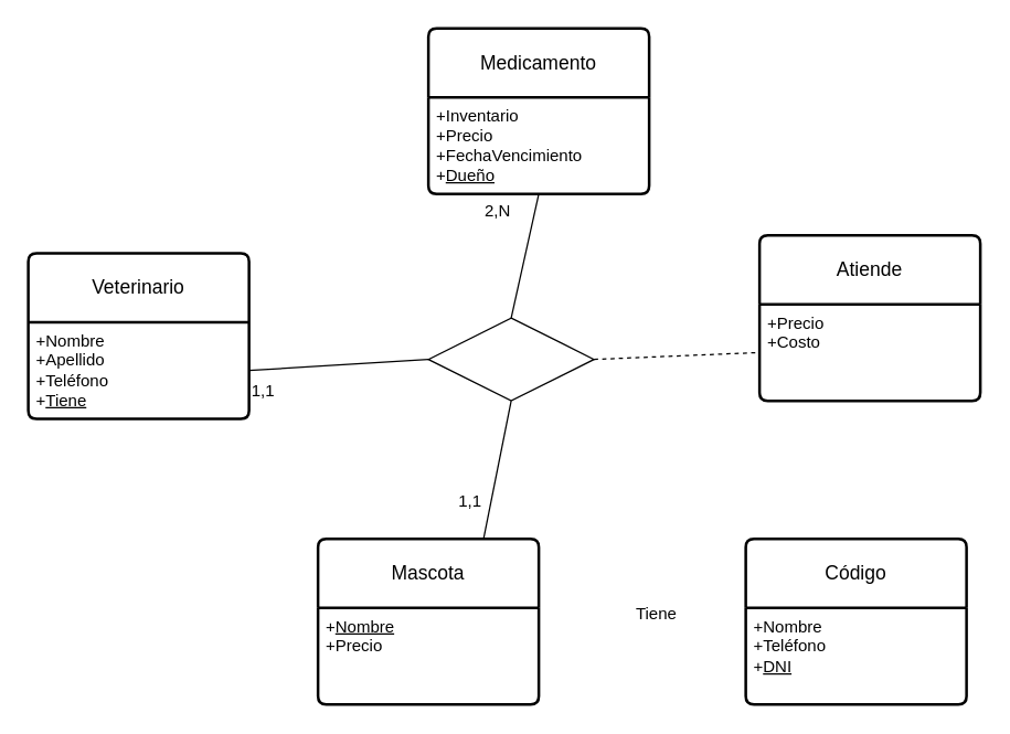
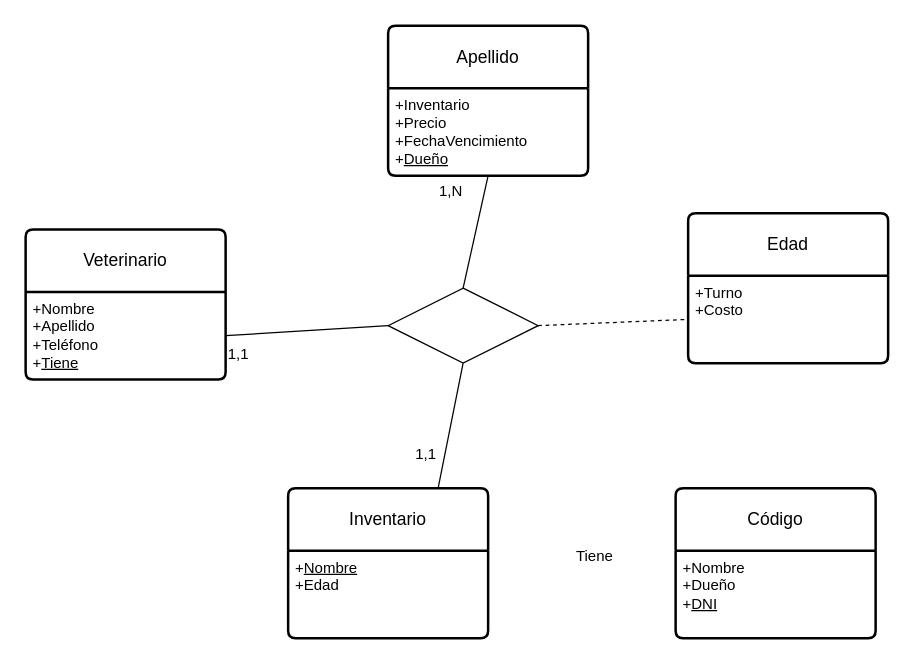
- <mxCell id="4" value="Medicamento" style="swimlane;childLayout=stackLayout;horizontal=1;startSize=50;horizontalStack=0;rounded=1;fontSize=14;fontStyle=0;strokeWidth=2;resizeParent=0;resizeLast=1;shadow=0;dashed=0;align=center;arcSize=4;whiteSpace=wrap;html=1;" vertex="1" parent="1"><mxGeometry x="310" y="20" width="160" height="120" as="geometry" /></mxCell>
+ <mxCell id="4" value="Apellido" style="swimlane;childLayout=stackLayout;horizontal=1;startSize=50;horizontalStack=0;rounded=1;fontSize=14;fontStyle=0;strokeWidth=2;resizeParent=0;resizeLast=1;shadow=0;dashed=0;align=center;arcSize=4;whiteSpace=wrap;html=1;" vertex="1" parent="1"><mxGeometry x="310" y="20" width="160" height="120" as="geometry" /></mxCell>
- <mxCell id="17" value="2,N" style="text;html=1;align=center;verticalAlign=middle;resizable=0;points=[];autosize=1;strokeColor=none;fillColor=none;" vertex="1" parent="1"><mxGeometry x="340" y="138" width="40" height="30" as="geometry" /></mxCell>
+ <mxCell id="17" value="1,N" style="text;html=1;align=center;verticalAlign=middle;resizable=0;points=[];autosize=1;strokeColor=none;fillColor=none;" vertex="1" parent="1"><mxGeometry x="340" y="138" width="40" height="30" as="geometry" /></mxCell>
- <mxCell id="19" value="Atiende" style="swimlane;childLayout=stackLayout;horizontal=1;startSize=50;horizontalStack=0;rounded=1;fontSize=14;fontStyle=0;strokeWidth=2;resizeParent=0;resizeLast=1;shadow=0;dashed=0;align=center;arcSize=4;whiteSpace=wrap;html=1;" vertex="1" parent="1"><mxGeometry x="550" y="170" width="160" height="120" as="geometry" /></mxCell>
+ <mxCell id="19" value="Edad" style="swimlane;childLayout=stackLayout;horizontal=1;startSize=50;horizontalStack=0;rounded=1;fontSize=14;fontStyle=0;strokeWidth=2;resizeParent=0;resizeLast=1;shadow=0;dashed=0;align=center;arcSize=4;whiteSpace=wrap;html=1;" vertex="1" parent="1"><mxGeometry x="550" y="170" width="160" height="120" as="geometry" /></mxCell>
- <mxCell id="20" value="+Precio&lt;div&gt;+Costo&lt;/div&gt;" style="align=left;strokeColor=none;fillColor=none;spacingLeft=4;fontSize=12;verticalAlign=top;resizable=0;rotatable=0;part=1;html=1;" vertex="1" parent="19"><mxGeometry y="50" width="160" height="70" as="geometry" /></mxCell>
+ <mxCell id="20" value="+Turno&lt;div&gt;+Costo&lt;/div&gt;" style="align=left;strokeColor=none;fillColor=none;spacingLeft=4;fontSize=12;verticalAlign=top;resizable=0;rotatable=0;part=1;html=1;" vertex="1" parent="19"><mxGeometry y="50" width="160" height="70" as="geometry" /></mxCell>
- <mxCell id="8" value="Mascota" style="swimlane;childLayout=stackLayout;horizontal=1;startSize=50;horizontalStack=0;rounded=1;fontSize=14;fontStyle=0;strokeWidth=2;resizeParent=0;resizeLast=1;shadow=0;dashed=0;align=center;arcSize=4;whiteSpace=wrap;html=1;" vertex="1" parent="1"><mxGeometry x="230" y="390" width="160" height="120" as="geometry" /></mxCell>
+ <mxCell id="8" value="Inventario" style="swimlane;childLayout=stackLayout;horizontal=1;startSize=50;horizontalStack=0;rounded=1;fontSize=14;fontStyle=0;strokeWidth=2;resizeParent=0;resizeLast=1;shadow=0;dashed=0;align=center;arcSize=4;whiteSpace=wrap;html=1;" vertex="1" parent="1"><mxGeometry x="230" y="390" width="160" height="120" as="geometry" /></mxCell>
- <mxCell id="9" value="+&lt;u&gt;Nombre&lt;/u&gt;&lt;br&gt;+Precio" style="align=left;strokeColor=none;fillColor=none;spacingLeft=4;fontSize=12;verticalAlign=top;resizable=0;rotatable=0;part=1;html=1;" vertex="1" parent="8"><mxGeometry y="50" width="160" height="70" as="geometry" /></mxCell>
+ <mxCell id="9" value="+&lt;u&gt;Nombre&lt;/u&gt;&lt;br&gt;+Edad" style="align=left;strokeColor=none;fillColor=none;spacingLeft=4;fontSize=12;verticalAlign=top;resizable=0;rotatable=0;part=1;html=1;" vertex="1" parent="8"><mxGeometry y="50" width="160" height="70" as="geometry" /></mxCell>
- <mxCell id="7" value="+Nombre&lt;div&gt;+Teléfono&lt;/div&gt;&lt;div&gt;+&lt;u&gt;DNI&lt;/u&gt;&lt;/div&gt;" style="align=left;strokeColor=none;fillColor=none;spacingLeft=4;fontSize=12;verticalAlign=top;resizable=0;rotatable=0;part=1;html=1;" vertex="1" parent="6"><mxGeometry y="50" width="160" height="70" as="geometry" /></mxCell>
+ <mxCell id="7" value="+Nombre&lt;div&gt;+Dueño&lt;/div&gt;&lt;div&gt;+&lt;u&gt;DNI&lt;/u&gt;&lt;/div&gt;" style="align=left;strokeColor=none;fillColor=none;spacingLeft=4;fontSize=12;verticalAlign=top;resizable=0;rotatable=0;part=1;html=1;" vertex="1" parent="6"><mxGeometry y="50" width="160" height="70" as="geometry" /></mxCell>
